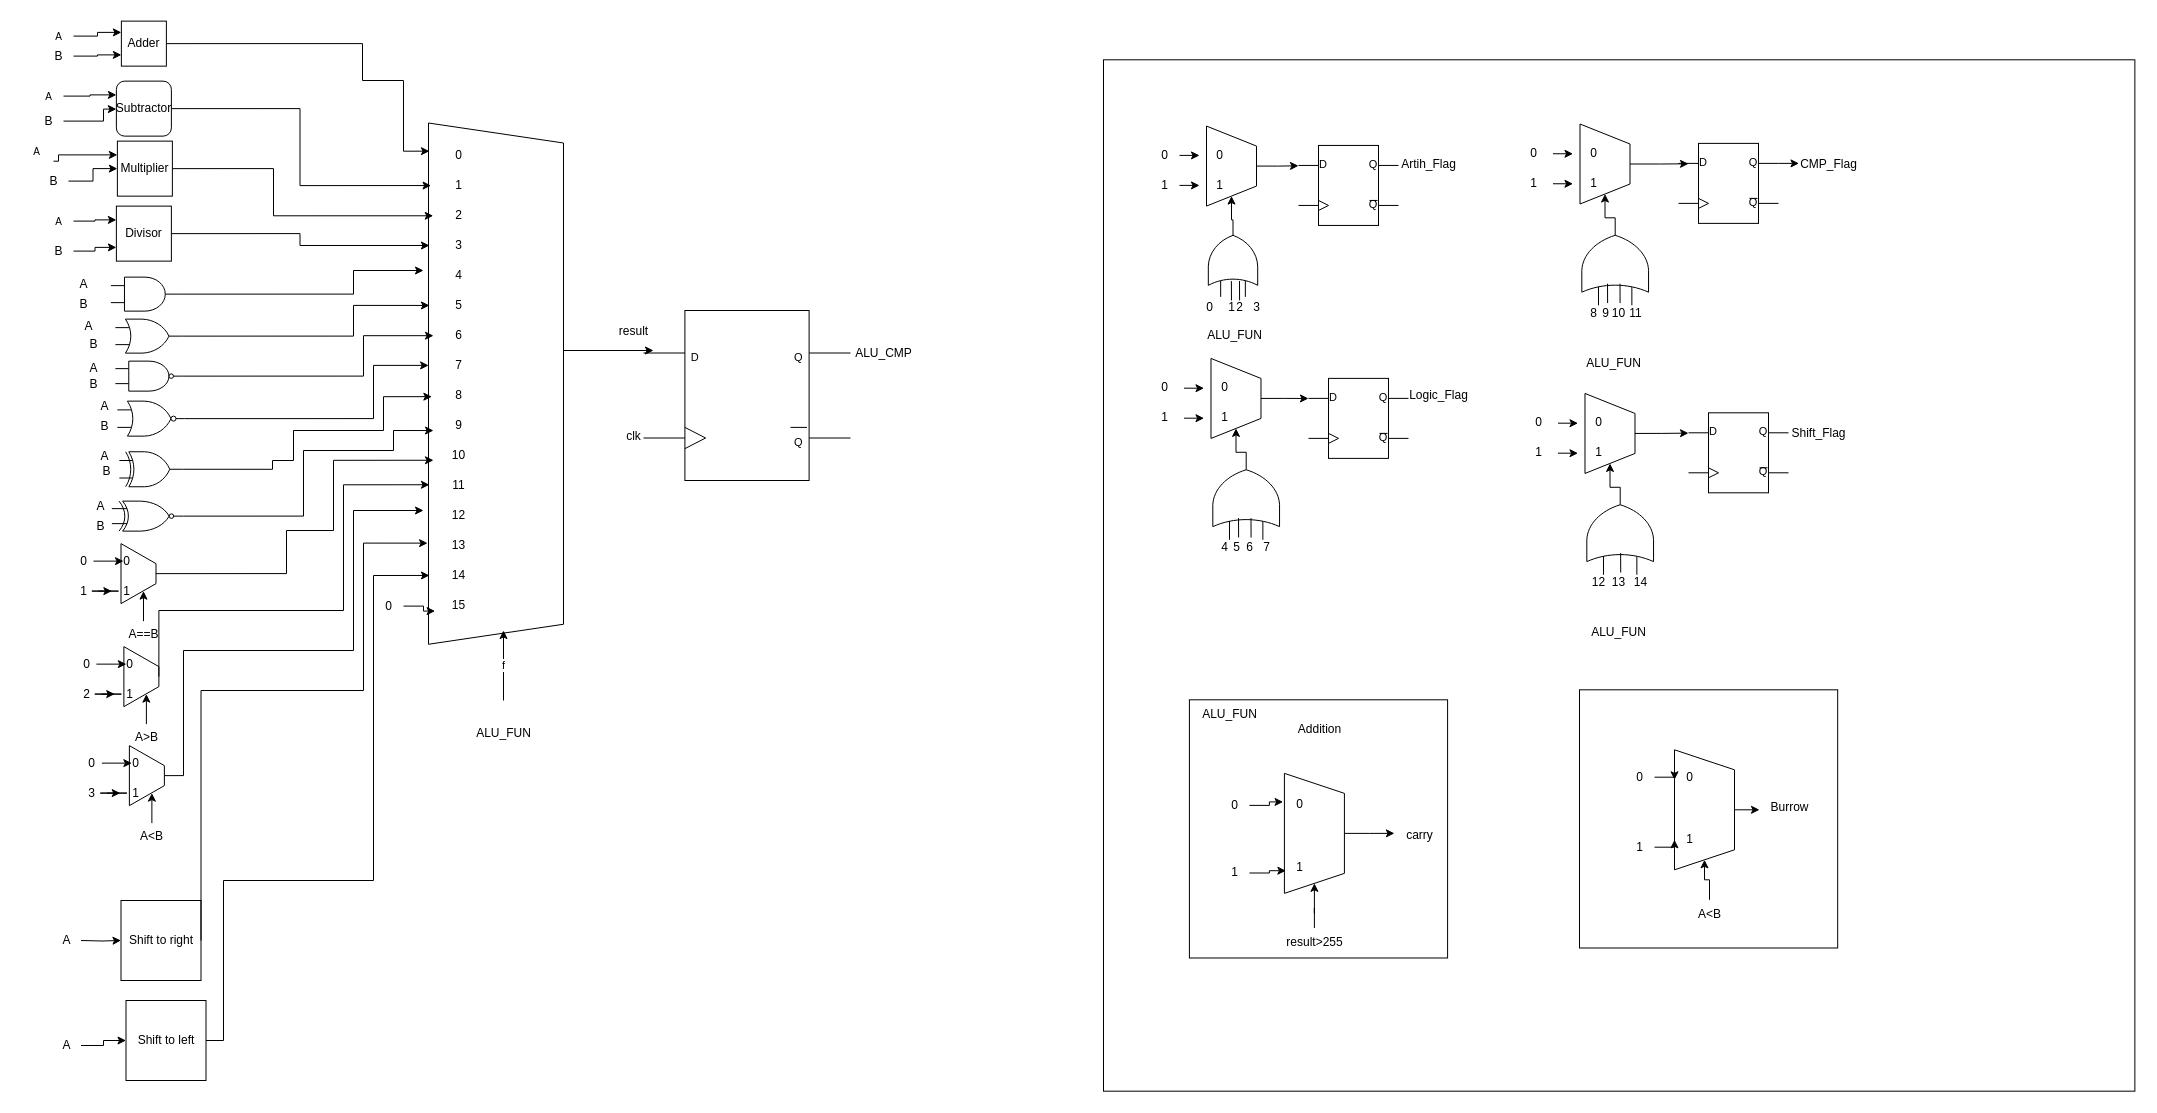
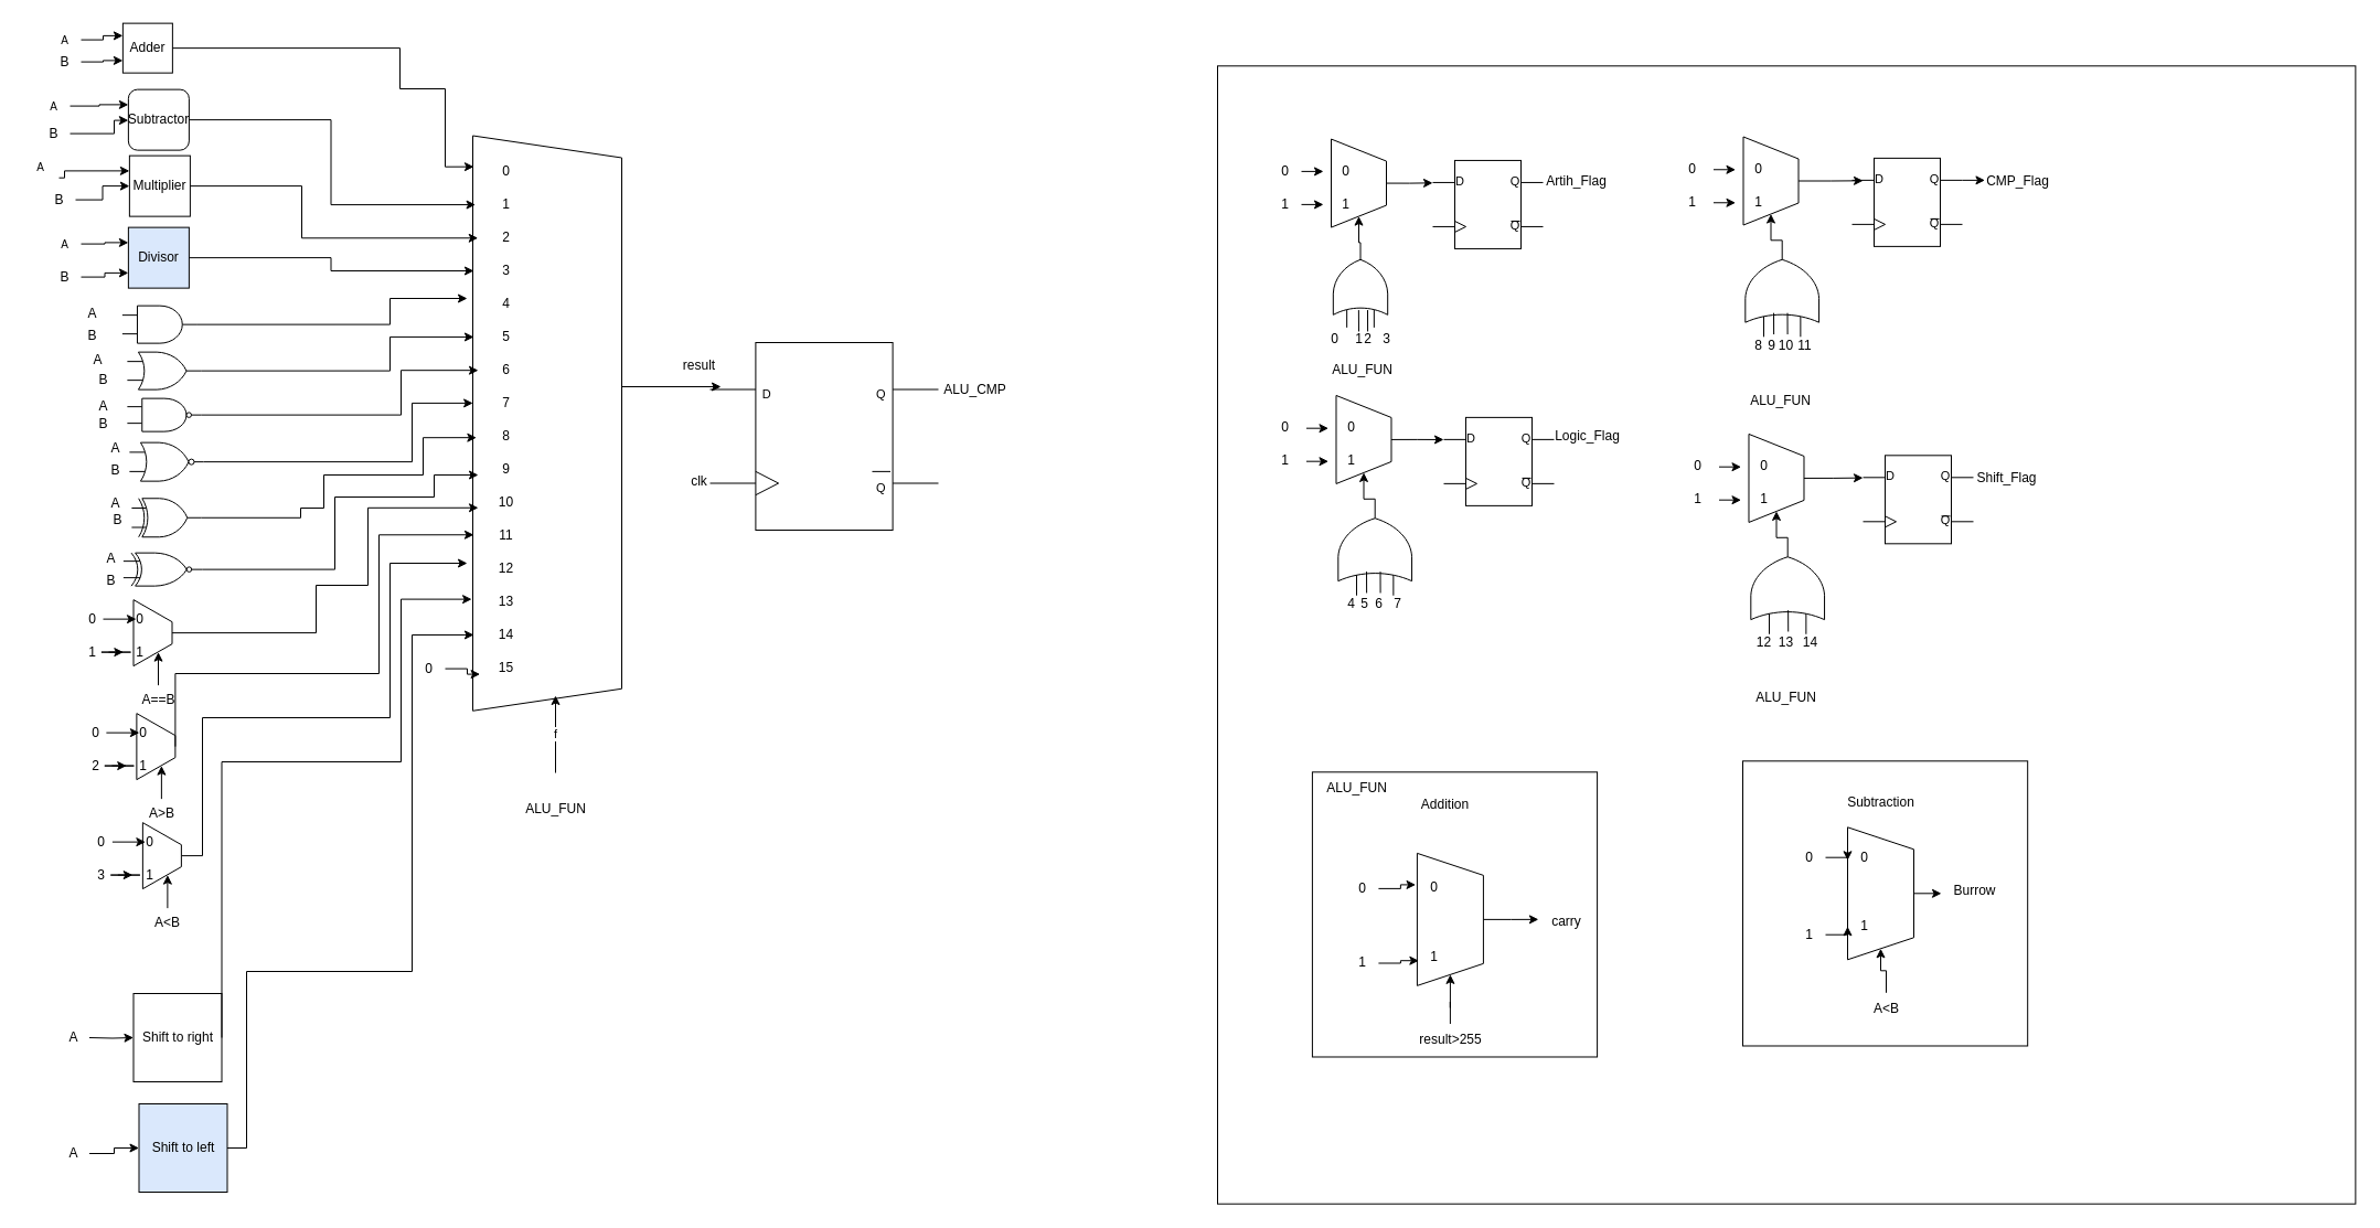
- <mxCell id="26" value="Adder" style="whiteSpace=wrap;html=1;aspect=fixed;" vertex="1" parent="1"><mxGeometry x="120.88" y="20.63" width="45" height="45" as="geometry" /></mxCell>
+ <mxCell id="26" value="Adder" style="whiteSpace=wrap;html=1;aspect=fixed;" vertex="1" parent="1"><mxGeometry x="110.88" y="20.63" width="45" height="45" as="geometry" /></mxCell>
- <mxCell id="43" value="Divisor" style="whiteSpace=wrap;html=1;aspect=fixed;" vertex="1" parent="1"><mxGeometry x="115.88" y="205.63" width="55" height="55" as="geometry" /></mxCell>
+ <mxCell id="43" value="Divisor" style="whiteSpace=wrap;html=1;aspect=fixed;fillColor=#dae8fc;" vertex="1" parent="1"><mxGeometry x="115.88" y="205.63" width="55" height="55" as="geometry" /></mxCell>
+ <mxCell id="139" value="Subtraction" style="text;html=1;align=center;verticalAlign=middle;resizable=0;points=[];autosize=1;strokeColor=none;fillColor=none;" vertex="1" parent="1"><mxGeometry x="1664" y="711.68" width="80" height="30" as="geometry" /></mxCell>
- <mxCell id="126" value="Addition" style="text;html=1;align=center;verticalAlign=middle;resizable=0;points=[];autosize=1;strokeColor=none;fillColor=none;" vertex="1" parent="1"><mxGeometry x="1283.91" y="714.03" width="70" height="30" as="geometry" /></mxCell>
+ <mxCell id="126" value="Addition" style="text;html=1;align=center;verticalAlign=middle;resizable=0;points=[];autosize=1;strokeColor=none;fillColor=none;" vertex="1" parent="1"><mxGeometry x="1273.91" y="714.03" width="70" height="30" as="geometry" /></mxCell>
- <mxCell id="106" value="Shift to left" style="whiteSpace=wrap;html=1;aspect=fixed;" vertex="1" parent="1"><mxGeometry x="125.5" y="1000" width="80" height="80" as="geometry" /></mxCell>
+ <mxCell id="106" value="Shift to left" style="whiteSpace=wrap;html=1;aspect=fixed;fillColor=#dae8fc;" vertex="1" parent="1"><mxGeometry x="125.5" y="1000" width="80" height="80" as="geometry" /></mxCell>
